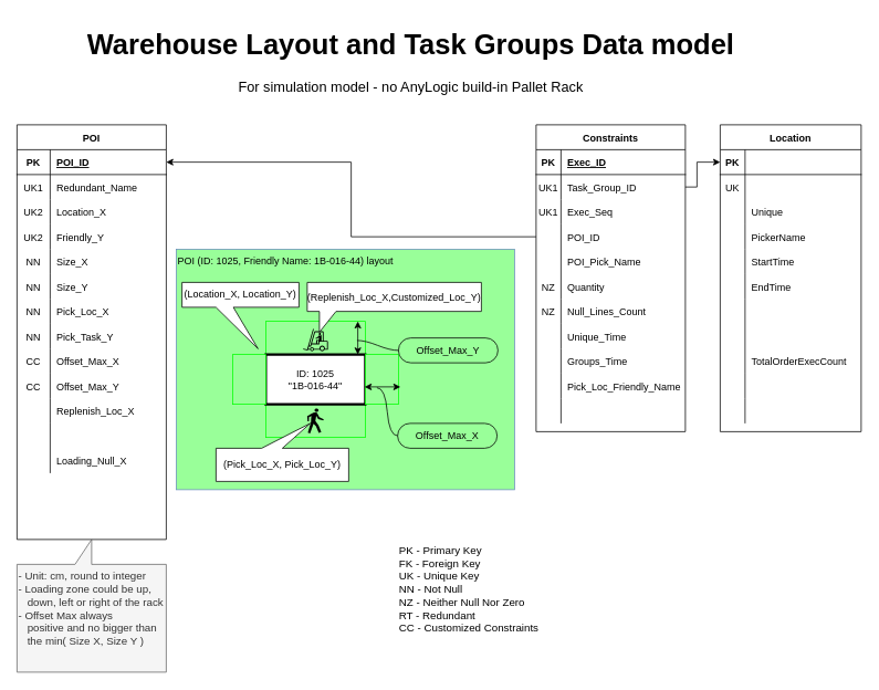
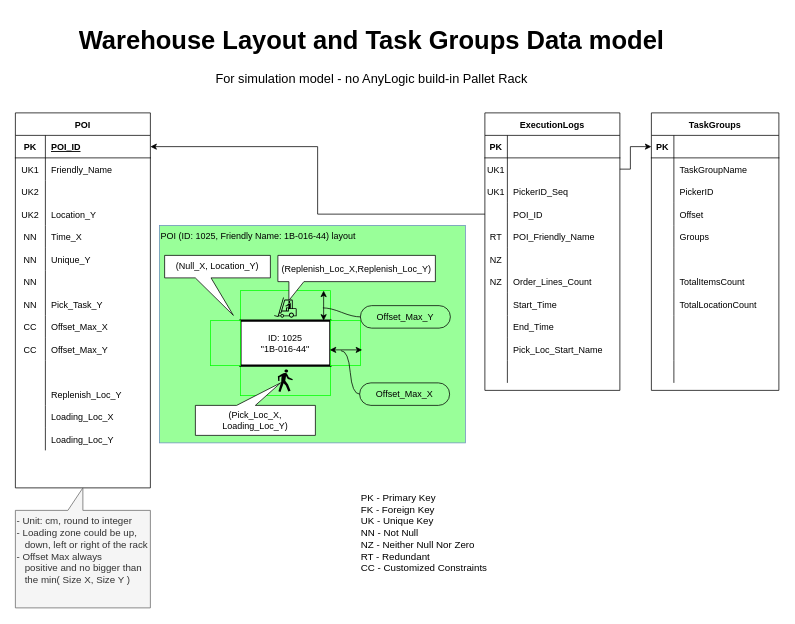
- <mxCell id="48" value="Constraints" style="shape=table;startSize=30;container=1;collapsible=1;childLayout=tableLayout;fixedRows=1;rowLines=0;fontStyle=1;align=center;resizeLast=1;" parent="1" vertex="1"><mxGeometry x="646" y="150" width="180" height="370" as="geometry" /></mxCell>
+ <mxCell id="48" value="ExecutionLogs" style="shape=table;startSize=30;container=1;collapsible=1;childLayout=tableLayout;fixedRows=1;rowLines=0;fontStyle=1;align=center;resizeLast=1;" parent="1" vertex="1"><mxGeometry x="646" y="150" width="180" height="370" as="geometry" /></mxCell>
- <mxCell id="81" value="Location" style="shape=table;startSize=30;container=1;collapsible=1;childLayout=tableLayout;fixedRows=1;rowLines=0;fontStyle=1;align=center;resizeLast=1;" parent="1" vertex="1"><mxGeometry x="868" y="150" width="170" height="370" as="geometry" /></mxCell>
+ <mxCell id="81" value="TaskGroups" style="shape=table;startSize=30;container=1;collapsible=1;childLayout=tableLayout;fixedRows=1;rowLines=0;fontStyle=1;align=center;resizeLast=1;" parent="1" vertex="1"><mxGeometry x="868" y="150" width="170" height="370" as="geometry" /></mxCell>
- <mxCell id="51" value="Exec_ID" style="shape=partialRectangle;connectable=0;fillColor=none;top=0;left=0;bottom=0;right=0;align=left;spacingLeft=6;fontStyle=5;overflow=hidden;" parent="49" vertex="1"><mxGeometry x="30" width="150" height="30" as="geometry" /></mxCell>
- <mxCell id="54" value="Task_Group_ID" style="shape=partialRectangle;connectable=0;fillColor=none;top=0;left=0;bottom=0;right=0;align=left;spacingLeft=6;overflow=hidden;" parent="52" vertex="1"><mxGeometry x="30" width="150" height="30" as="geometry" /></mxCell>
- <mxCell id="85" value="UK" style="shape=partialRectangle;connectable=0;fillColor=none;top=0;left=0;bottom=0;right=0;editable=1;overflow=hidden;" parent="84" vertex="1"><mxGeometry width="30" height="30" as="geometry" /></mxCell>
+ <mxCell id="86" value="TaskGroupName" style="shape=partialRectangle;connectable=0;fillColor=none;top=0;left=0;bottom=0;right=0;align=left;spacingLeft=6;overflow=hidden;" parent="84" vertex="1"><mxGeometry x="30" width="140" height="30" as="geometry" /></mxCell>
- <mxCell id="11" value="Redundant_Name" style="shape=partialRectangle;connectable=0;fillColor=none;top=0;left=0;bottom=0;right=0;align=left;spacingLeft=6;overflow=hidden;" parent="9" vertex="1"><mxGeometry x="40" width="140" height="30" as="geometry" /></mxCell>
+ <mxCell id="11" value="Friendly_Name" style="shape=partialRectangle;connectable=0;fillColor=none;top=0;left=0;bottom=0;right=0;align=left;spacingLeft=6;overflow=hidden;" parent="9" vertex="1"><mxGeometry x="40" width="140" height="30" as="geometry" /></mxCell>
- <mxCell id="14" value="Location_X" style="shape=partialRectangle;connectable=0;fillColor=none;top=0;left=0;bottom=0;right=0;align=left;spacingLeft=6;overflow=hidden;" parent="12" vertex="1"><mxGeometry x="40" width="140" height="30" as="geometry" /></mxCell>
- <mxCell id="57" value="Exec_Seq" style="shape=partialRectangle;connectable=0;fillColor=none;top=0;left=0;bottom=0;right=0;align=left;spacingLeft=6;overflow=hidden;" parent="55" vertex="1"><mxGeometry x="30" width="150" height="30" as="geometry" /></mxCell>
+ <mxCell id="57" value="PickerID_Seq" style="shape=partialRectangle;connectable=0;fillColor=none;top=0;left=0;bottom=0;right=0;align=left;spacingLeft=6;overflow=hidden;" parent="55" vertex="1"><mxGeometry x="30" width="150" height="30" as="geometry" /></mxCell>
- <mxCell id="89" value="Unique" style="shape=partialRectangle;connectable=0;fillColor=none;top=0;left=0;bottom=0;right=0;align=left;spacingLeft=6;overflow=hidden;" parent="87" vertex="1"><mxGeometry x="30" width="140" height="30" as="geometry" /></mxCell>
+ <mxCell id="89" value="PickerID" style="shape=partialRectangle;connectable=0;fillColor=none;top=0;left=0;bottom=0;right=0;align=left;spacingLeft=6;overflow=hidden;" parent="87" vertex="1"><mxGeometry x="30" width="140" height="30" as="geometry" /></mxCell>
- <mxCell id="17" value="Friendly_Y" style="shape=partialRectangle;connectable=0;fillColor=none;top=0;left=0;bottom=0;right=0;align=left;spacingLeft=6;overflow=hidden;" parent="15" vertex="1"><mxGeometry x="40" width="140" height="30" as="geometry" /></mxCell>
+ <mxCell id="17" value="Location_Y" style="shape=partialRectangle;connectable=0;fillColor=none;top=0;left=0;bottom=0;right=0;align=left;spacingLeft=6;overflow=hidden;" parent="15" vertex="1"><mxGeometry x="40" width="140" height="30" as="geometry" /></mxCell>
- <mxCell id="92" value="PickerName" style="shape=partialRectangle;connectable=0;fillColor=none;top=0;left=0;bottom=0;right=0;align=left;spacingLeft=6;overflow=hidden;" parent="90" vertex="1"><mxGeometry x="30" width="140" height="30" as="geometry" /></mxCell>
+ <mxCell id="92" value="Offset" style="shape=partialRectangle;connectable=0;fillColor=none;top=0;left=0;bottom=0;right=0;align=left;spacingLeft=6;overflow=hidden;" parent="90" vertex="1"><mxGeometry x="30" width="140" height="30" as="geometry" /></mxCell>
- <mxCell id="20" value="Size_X" style="shape=partialRectangle;connectable=0;fillColor=none;top=0;left=0;bottom=0;right=0;align=left;spacingLeft=6;overflow=hidden;" parent="18" vertex="1"><mxGeometry x="40" width="140" height="30" as="geometry" /></mxCell>
+ <mxCell id="20" value="Time_X" style="shape=partialRectangle;connectable=0;fillColor=none;top=0;left=0;bottom=0;right=0;align=left;spacingLeft=6;overflow=hidden;" parent="18" vertex="1"><mxGeometry x="40" width="140" height="30" as="geometry" /></mxCell>
+ <mxCell id="61" value="RT" style="shape=partialRectangle;connectable=0;fillColor=none;top=0;left=0;bottom=0;right=0;editable=1;overflow=hidden;" parent="60" vertex="1"><mxGeometry width="30" height="30" as="geometry" /></mxCell>
- <mxCell id="62" value="POI_Pick_Name" style="shape=partialRectangle;connectable=0;fillColor=none;top=0;left=0;bottom=0;right=0;align=left;spacingLeft=6;overflow=hidden;" parent="60" vertex="1"><mxGeometry x="30" width="150" height="30" as="geometry" /></mxCell>
+ <mxCell id="62" value="POI_Friendly_Name" style="shape=partialRectangle;connectable=0;fillColor=none;top=0;left=0;bottom=0;right=0;align=left;spacingLeft=6;overflow=hidden;" parent="60" vertex="1"><mxGeometry x="30" width="150" height="30" as="geometry" /></mxCell>
- <mxCell id="95" value="StartTime" style="shape=partialRectangle;connectable=0;fillColor=none;top=0;left=0;bottom=0;right=0;align=left;spacingLeft=6;overflow=hidden;" parent="93" vertex="1"><mxGeometry x="30" width="140" height="30" as="geometry" /></mxCell>
+ <mxCell id="95" value="Groups" style="shape=partialRectangle;connectable=0;fillColor=none;top=0;left=0;bottom=0;right=0;align=left;spacingLeft=6;overflow=hidden;" parent="93" vertex="1"><mxGeometry x="30" width="140" height="30" as="geometry" /></mxCell>
- <mxCell id="65" value="Quantity" style="shape=partialRectangle;connectable=0;fillColor=none;top=0;left=0;bottom=0;right=0;align=left;spacingLeft=6;overflow=hidden;" parent="63" vertex="1"><mxGeometry x="30" width="150" height="30" as="geometry" /></mxCell>
- <mxCell id="98" value="EndTime" style="shape=partialRectangle;connectable=0;fillColor=none;top=0;left=0;bottom=0;right=0;align=left;spacingLeft=6;overflow=hidden;" parent="96" vertex="1"><mxGeometry x="30" width="140" height="30" as="geometry" /></mxCell>
- <mxCell id="23" value="Size_Y" style="shape=partialRectangle;connectable=0;fillColor=none;top=0;left=0;bottom=0;right=0;align=left;spacingLeft=6;overflow=hidden;" parent="21" vertex="1"><mxGeometry x="40" width="140" height="30" as="geometry" /></mxCell>
+ <mxCell id="23" value="Unique_Y" style="shape=partialRectangle;connectable=0;fillColor=none;top=0;left=0;bottom=0;right=0;align=left;spacingLeft=6;overflow=hidden;" parent="21" vertex="1"><mxGeometry x="40" width="140" height="30" as="geometry" /></mxCell>
- <mxCell id="120" value="&lt;span&gt;(Location_X, Location_Y)&lt;/span&gt;" style="shape=callout;whiteSpace=wrap;html=1;perimeter=calloutPerimeter;align=center;position2=0.65;size=50;position=0.29;base=21;" parent="1" vertex="1"><mxGeometry x="219" y="340" width="141" height="80" as="geometry" /></mxCell>
+ <mxCell id="120" value="&lt;span&gt;(Null_X, Location_Y)&lt;/span&gt;" style="shape=callout;whiteSpace=wrap;html=1;perimeter=calloutPerimeter;align=center;position2=0.65;size=50;position=0.29;base=21;" parent="1" vertex="1"><mxGeometry x="219" y="340" width="141" height="80" as="geometry" /></mxCell>
- <mxCell id="133" value="(Replenish_Loc_X,Customized_Loc_Y)" style="shape=callout;whiteSpace=wrap;html=1;perimeter=calloutPerimeter;position2=0.07;size=25;position=0.07;" parent="1" vertex="1"><mxGeometry x="370" y="340" width="210" height="60" as="geometry" /></mxCell>
+ <mxCell id="133" value="(Replenish_Loc_X,Replenish_Loc_Y)" style="shape=callout;whiteSpace=wrap;html=1;perimeter=calloutPerimeter;position2=0.07;size=25;position=0.07;" parent="1" vertex="1"><mxGeometry x="370" y="340" width="210" height="60" as="geometry" /></mxCell>
- <mxCell id="26" value="Pick_Loc_X" style="shape=partialRectangle;connectable=0;fillColor=none;top=0;left=0;bottom=0;right=0;align=left;spacingLeft=6;overflow=hidden;" parent="24" vertex="1"><mxGeometry x="40" width="140" height="30" as="geometry" /></mxCell>
- <mxCell id="68" value="Null_Lines_Count" style="shape=partialRectangle;connectable=0;fillColor=none;top=0;left=0;bottom=0;right=0;align=left;spacingLeft=6;overflow=hidden;" parent="66" vertex="1"><mxGeometry x="30" width="150" height="30" as="geometry" /></mxCell>
+ <mxCell id="68" value="Order_Lines_Count" style="shape=partialRectangle;connectable=0;fillColor=none;top=0;left=0;bottom=0;right=0;align=left;spacingLeft=6;overflow=hidden;" parent="66" vertex="1"><mxGeometry x="30" width="150" height="30" as="geometry" /></mxCell>
+ <mxCell id="101" value="TotalItemsCount" style="shape=partialRectangle;connectable=0;fillColor=none;top=0;left=0;bottom=0;right=0;align=left;spacingLeft=6;overflow=hidden;" parent="99" vertex="1"><mxGeometry x="30" width="140" height="30" as="geometry" /></mxCell>
+ <mxCell id="104" value="TotalLocationCount" style="shape=partialRectangle;connectable=0;fillColor=none;top=0;left=0;bottom=0;right=0;align=left;spacingLeft=6;overflow=hidden;" parent="102" vertex="1"><mxGeometry x="30" width="140" height="30" as="geometry" /></mxCell>
- <mxCell id="71" value="Unique_Time" style="shape=partialRectangle;connectable=0;fillColor=none;top=0;left=0;bottom=0;right=0;align=left;spacingLeft=6;overflow=hidden;" parent="69" vertex="1"><mxGeometry x="30" width="150" height="30" as="geometry" /></mxCell>
+ <mxCell id="71" value="Start_Time" style="shape=partialRectangle;connectable=0;fillColor=none;top=0;left=0;bottom=0;right=0;align=left;spacingLeft=6;overflow=hidden;" parent="69" vertex="1"><mxGeometry x="30" width="150" height="30" as="geometry" /></mxCell>
- <mxCell id="74" value="Groups_Time" style="shape=partialRectangle;connectable=0;fillColor=none;top=0;left=0;bottom=0;right=0;align=left;spacingLeft=6;overflow=hidden;" parent="72" vertex="1"><mxGeometry x="30" width="150" height="30" as="geometry" /></mxCell>
+ <mxCell id="74" value="End_Time" style="shape=partialRectangle;connectable=0;fillColor=none;top=0;left=0;bottom=0;right=0;align=left;spacingLeft=6;overflow=hidden;" parent="72" vertex="1"><mxGeometry x="30" width="150" height="30" as="geometry" /></mxCell>
- <mxCell id="107" value="TotalOrderExecCount" style="shape=partialRectangle;connectable=0;fillColor=none;top=0;left=0;bottom=0;right=0;align=left;spacingLeft=6;overflow=hidden;" parent="105" vertex="1"><mxGeometry x="30" width="140" height="30" as="geometry" /></mxCell>
- <mxCell id="77" value="Pick_Loc_Friendly_Name" style="shape=partialRectangle;connectable=0;fillColor=none;top=0;left=0;bottom=0;right=0;align=left;spacingLeft=6;overflow=hidden;" parent="75" vertex="1"><mxGeometry x="30" width="150" height="30" as="geometry" /></mxCell>
+ <mxCell id="77" value="Pick_Loc_Start_Name" style="shape=partialRectangle;connectable=0;fillColor=none;top=0;left=0;bottom=0;right=0;align=left;spacingLeft=6;overflow=hidden;" parent="75" vertex="1"><mxGeometry x="30" width="150" height="30" as="geometry" /></mxCell>
- <mxCell id="38" value="Replenish_Loc_X" style="shape=partialRectangle;connectable=0;fillColor=none;top=0;left=0;bottom=0;right=0;align=left;spacingLeft=6;overflow=hidden;" parent="36" vertex="1"><mxGeometry x="40" width="140" height="30" as="geometry" /></mxCell>
+ <mxCell id="41" value="Replenish_Loc_Y" style="shape=partialRectangle;connectable=0;fillColor=none;top=0;left=0;bottom=0;right=0;align=left;spacingLeft=6;overflow=hidden;" parent="39" vertex="1"><mxGeometry x="40" width="140" height="30" as="geometry" /></mxCell>
- <mxCell id="44" value="Loading_Null_X" style="shape=partialRectangle;connectable=0;fillColor=none;top=0;left=0;bottom=0;right=0;align=left;spacingLeft=6;overflow=hidden;" parent="42" vertex="1"><mxGeometry x="40" width="140" height="30" as="geometry" /></mxCell>
+ <mxCell id="44" value="Loading_Loc_X" style="shape=partialRectangle;connectable=0;fillColor=none;top=0;left=0;bottom=0;right=0;align=left;spacingLeft=6;overflow=hidden;" parent="42" vertex="1"><mxGeometry x="40" width="140" height="30" as="geometry" /></mxCell>
- <mxCell id="121" value="&lt;span&gt;(Pick_Loc_X, Pick_Loc_Y)&lt;/span&gt;" style="shape=callout;whiteSpace=wrap;html=1;perimeter=calloutPerimeter;align=center;position2=0.29;direction=west;base=25;" parent="1" vertex="1"><mxGeometry x="260" y="510" width="160" height="70" as="geometry" /></mxCell>
+ <mxCell id="121" value="&lt;span&gt;(Pick_Loc_X, Loading_Loc_Y)&lt;/span&gt;" style="shape=callout;whiteSpace=wrap;html=1;perimeter=calloutPerimeter;align=center;position2=0.29;direction=west;base=25;" parent="1" vertex="1"><mxGeometry x="260" y="510" width="160" height="70" as="geometry" /></mxCell>
+ <mxCell id="47" value="Loading_Loc_Y" style="shape=partialRectangle;connectable=0;fillColor=none;top=0;left=0;bottom=0;right=0;align=left;spacingLeft=6;overflow=hidden;" parent="45" vertex="1"><mxGeometry x="40" width="140" height="30" as="geometry" /></mxCell>
